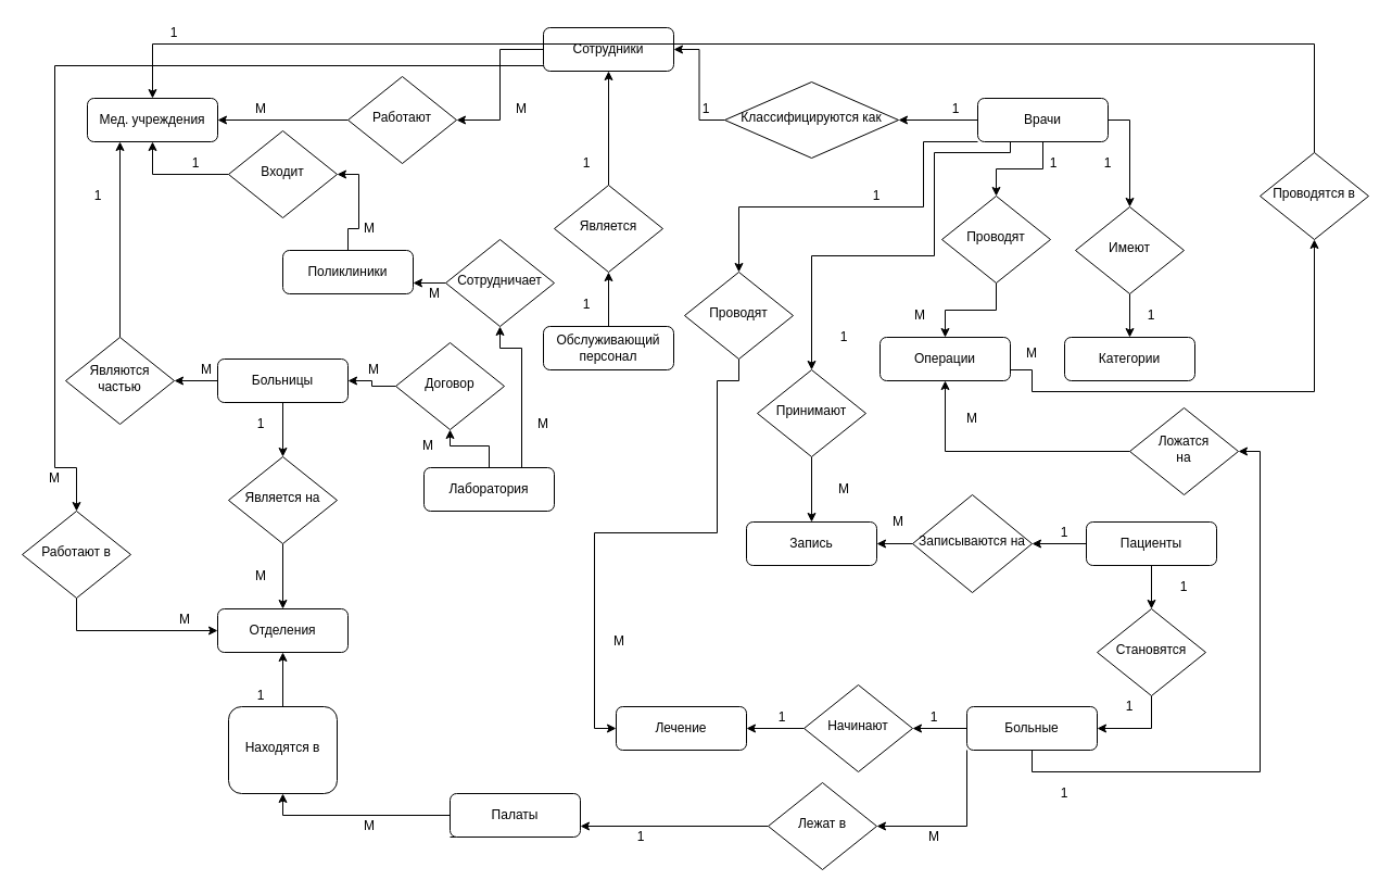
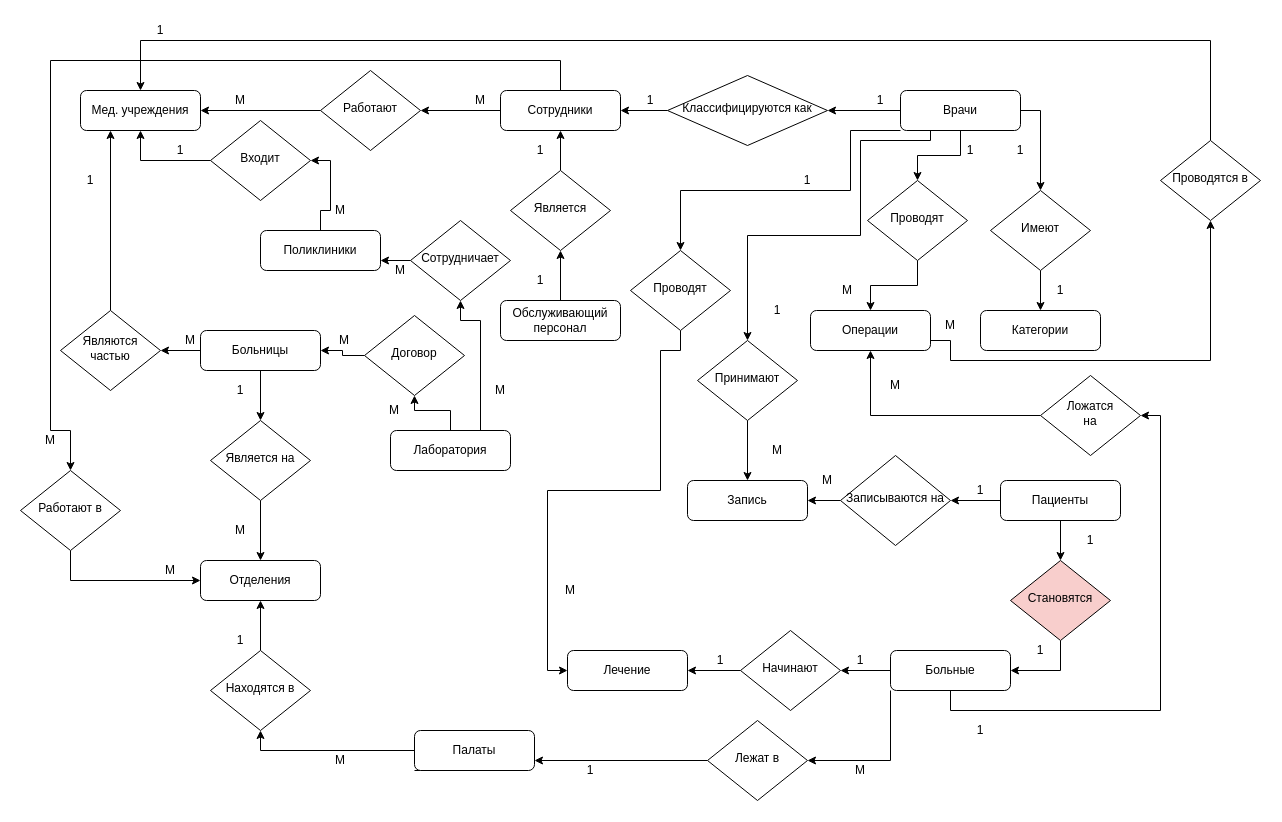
- <mxCell id="11" value="Сотрудники" style="rounded=1;whiteSpace=wrap;html=1;fontSize=12;glass=0;strokeWidth=1;shadow=0;" parent="1" vertex="1"><mxGeometry x="500" y="25" width="120" height="40" as="geometry" /></mxCell>
+ <mxCell id="11" value="Сотрудники" style="rounded=1;whiteSpace=wrap;html=1;fontSize=12;glass=0;strokeWidth=1;shadow=0;" parent="1" vertex="1"><mxGeometry x="500" y="90" width="120" height="40" as="geometry" /></mxCell>
- <mxCell id="72" value="Становятся" style="rhombus;whiteSpace=wrap;html=1;shadow=0;fontFamily=Helvetica;fontSize=12;align=center;strokeWidth=1;spacing=6;spacingTop=-4;" parent="1" vertex="1"><mxGeometry x="1010" y="560" width="100" height="80" as="geometry" /></mxCell>
+ <mxCell id="72" value="Становятся" style="rhombus;whiteSpace=wrap;html=1;shadow=0;fontFamily=Helvetica;fontSize=12;align=center;strokeWidth=1;spacing=6;spacingTop=-4;fillColor=#f8cecc;" parent="1" vertex="1"><mxGeometry x="1010" y="560" width="100" height="80" as="geometry" /></mxCell>
- <mxCell id="38" value="Находятся в" style="whiteSpace=wrap;html=1;shadow=0;fontFamily=Helvetica;fontSize=12;align=center;strokeWidth=1;spacing=6;spacingTop=-4;rounded=1;" parent="1" vertex="1"><mxGeometry x="210" y="650" width="100" height="80" as="geometry" /></mxCell>
+ <mxCell id="38" value="Находятся в" style="rhombus;whiteSpace=wrap;html=1;shadow=0;fontFamily=Helvetica;fontSize=12;align=center;strokeWidth=1;spacing=6;spacingTop=-4;" parent="1" vertex="1"><mxGeometry x="210" y="650" width="100" height="80" as="geometry" /></mxCell>
